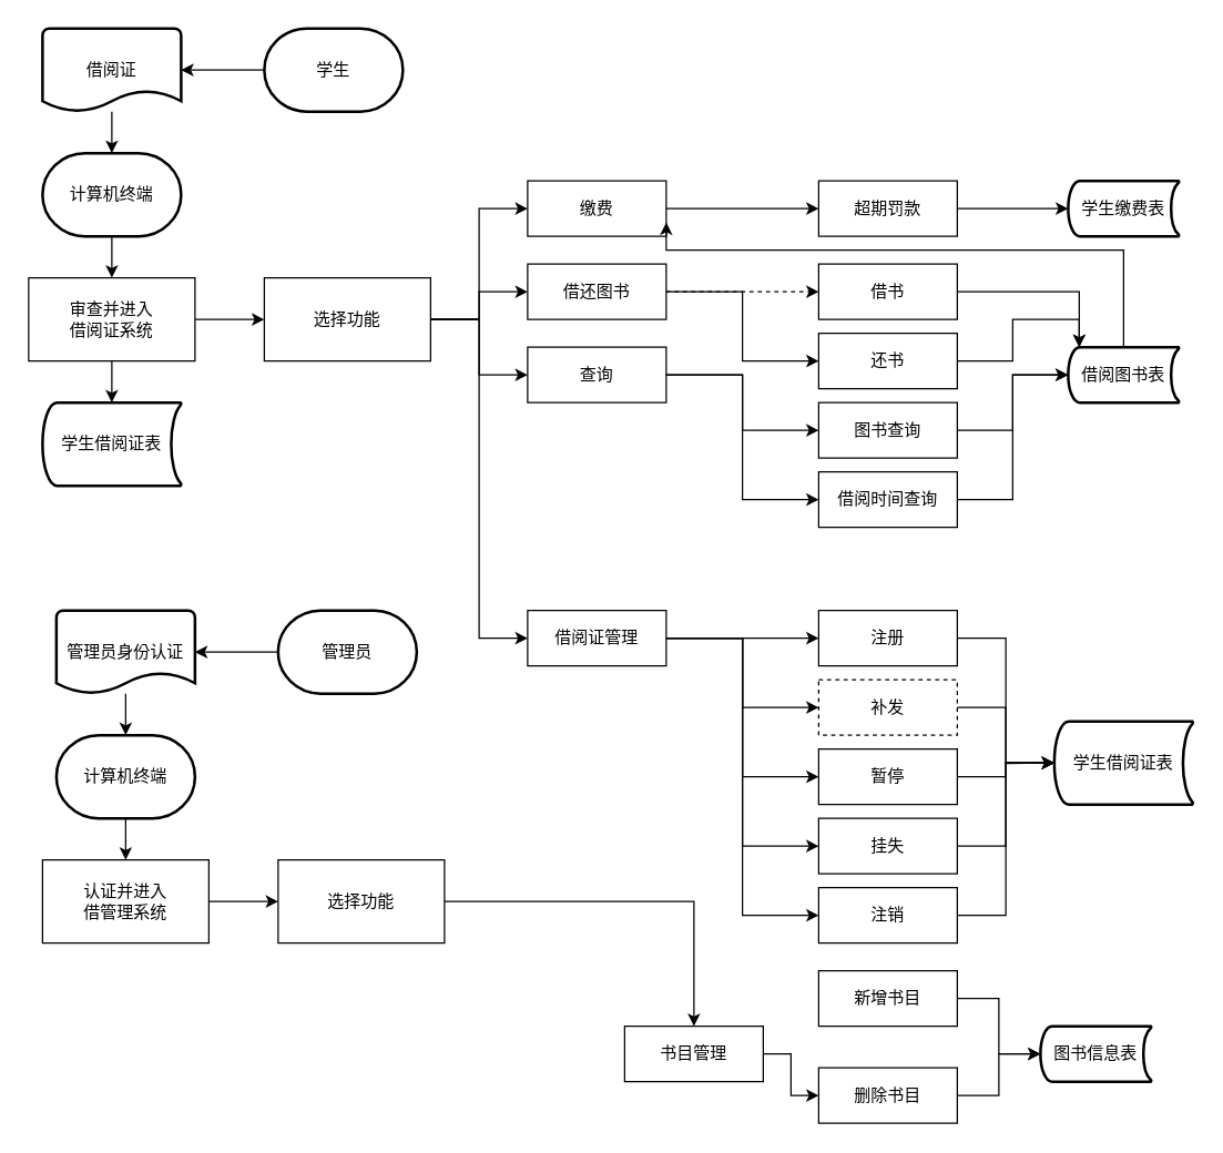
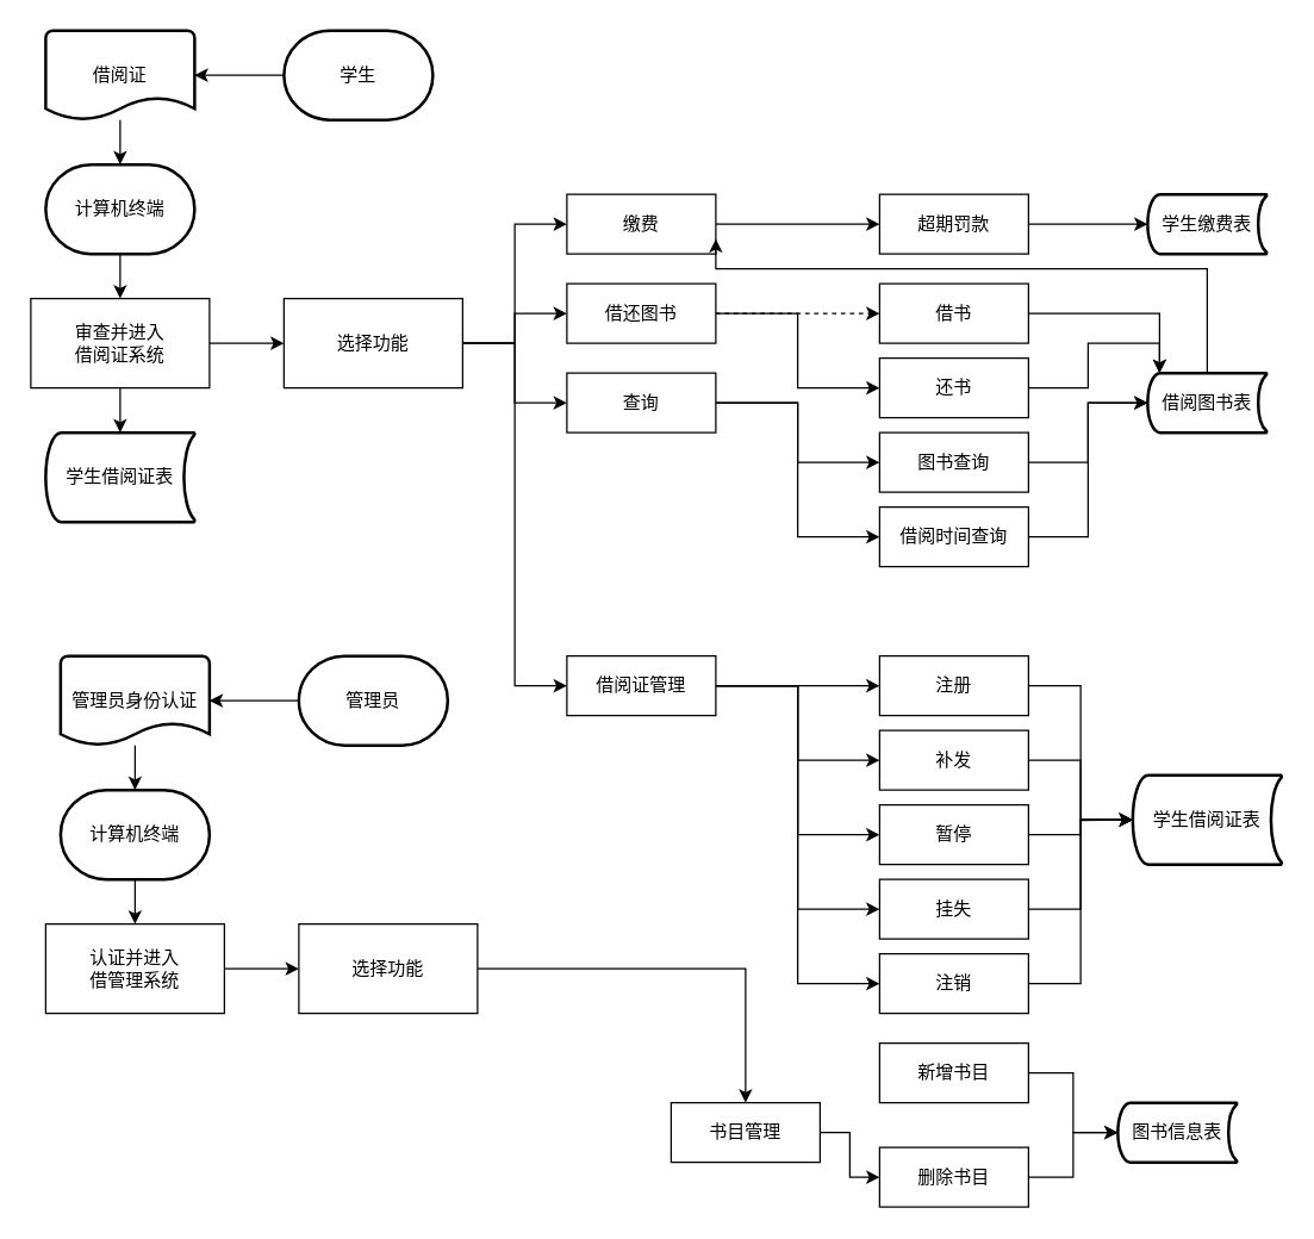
- <mxCell id="52" value="补发" style="rounded=0;whiteSpace=wrap;html=1;dashed=1;" vertex="1" parent="1"><mxGeometry x="590" y="490" width="100" height="40" as="geometry" /></mxCell>
+ <mxCell id="52" value="补发" style="rounded=0;whiteSpace=wrap;html=1;" vertex="1" parent="1"><mxGeometry x="590" y="490" width="100" height="40" as="geometry" /></mxCell>
